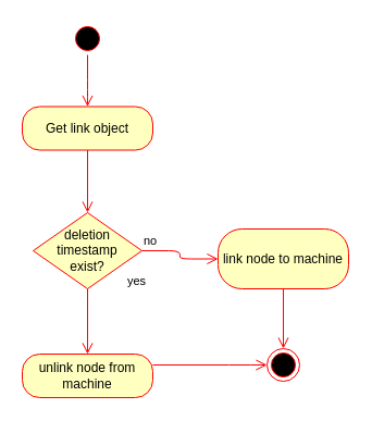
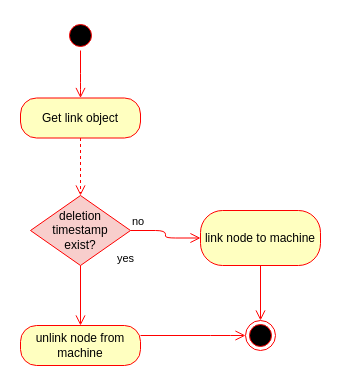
- <mxCell id="5" value="" style="edgeStyle=orthogonalEdgeStyle;html=1;verticalAlign=bottom;endArrow=open;endSize=8;strokeColor=#ff0000;entryX=0.5;entryY=0;entryDx=0;entryDy=0;" edge="1" parent="1" source="4" target="6"><mxGeometry relative="1" as="geometry"><mxPoint x="80" y="188" as="targetPoint" /></mxGeometry></mxCell>
+ <mxCell id="5" value="" style="edgeStyle=orthogonalEdgeStyle;html=1;verticalAlign=bottom;endArrow=open;endSize=8;strokeColor=#ff0000;entryX=0.5;entryY=0;entryDx=0;entryDy=0;dashed=1;" edge="1" parent="1" source="4" target="6"><mxGeometry relative="1" as="geometry"><mxPoint x="80" y="188" as="targetPoint" /></mxGeometry></mxCell>
- <mxCell id="6" value="deletion&lt;br&gt;timestamp&lt;br&gt;exist?&lt;br&gt;" style="rhombus;whiteSpace=wrap;html=1;fillColor=#ffffc0;strokeColor=#ff0000;" vertex="1" parent="1"><mxGeometry x="30" y="195" width="100" height="70" as="geometry" /></mxCell>
+ <mxCell id="6" value="deletion&lt;br&gt;timestamp&lt;br&gt;exist?&lt;br&gt;" style="rhombus;whiteSpace=wrap;html=1;fillColor=#f8cecc;strokeColor=#ff0000;" vertex="1" parent="1"><mxGeometry x="30" y="195" width="100" height="70" as="geometry" /></mxCell>
